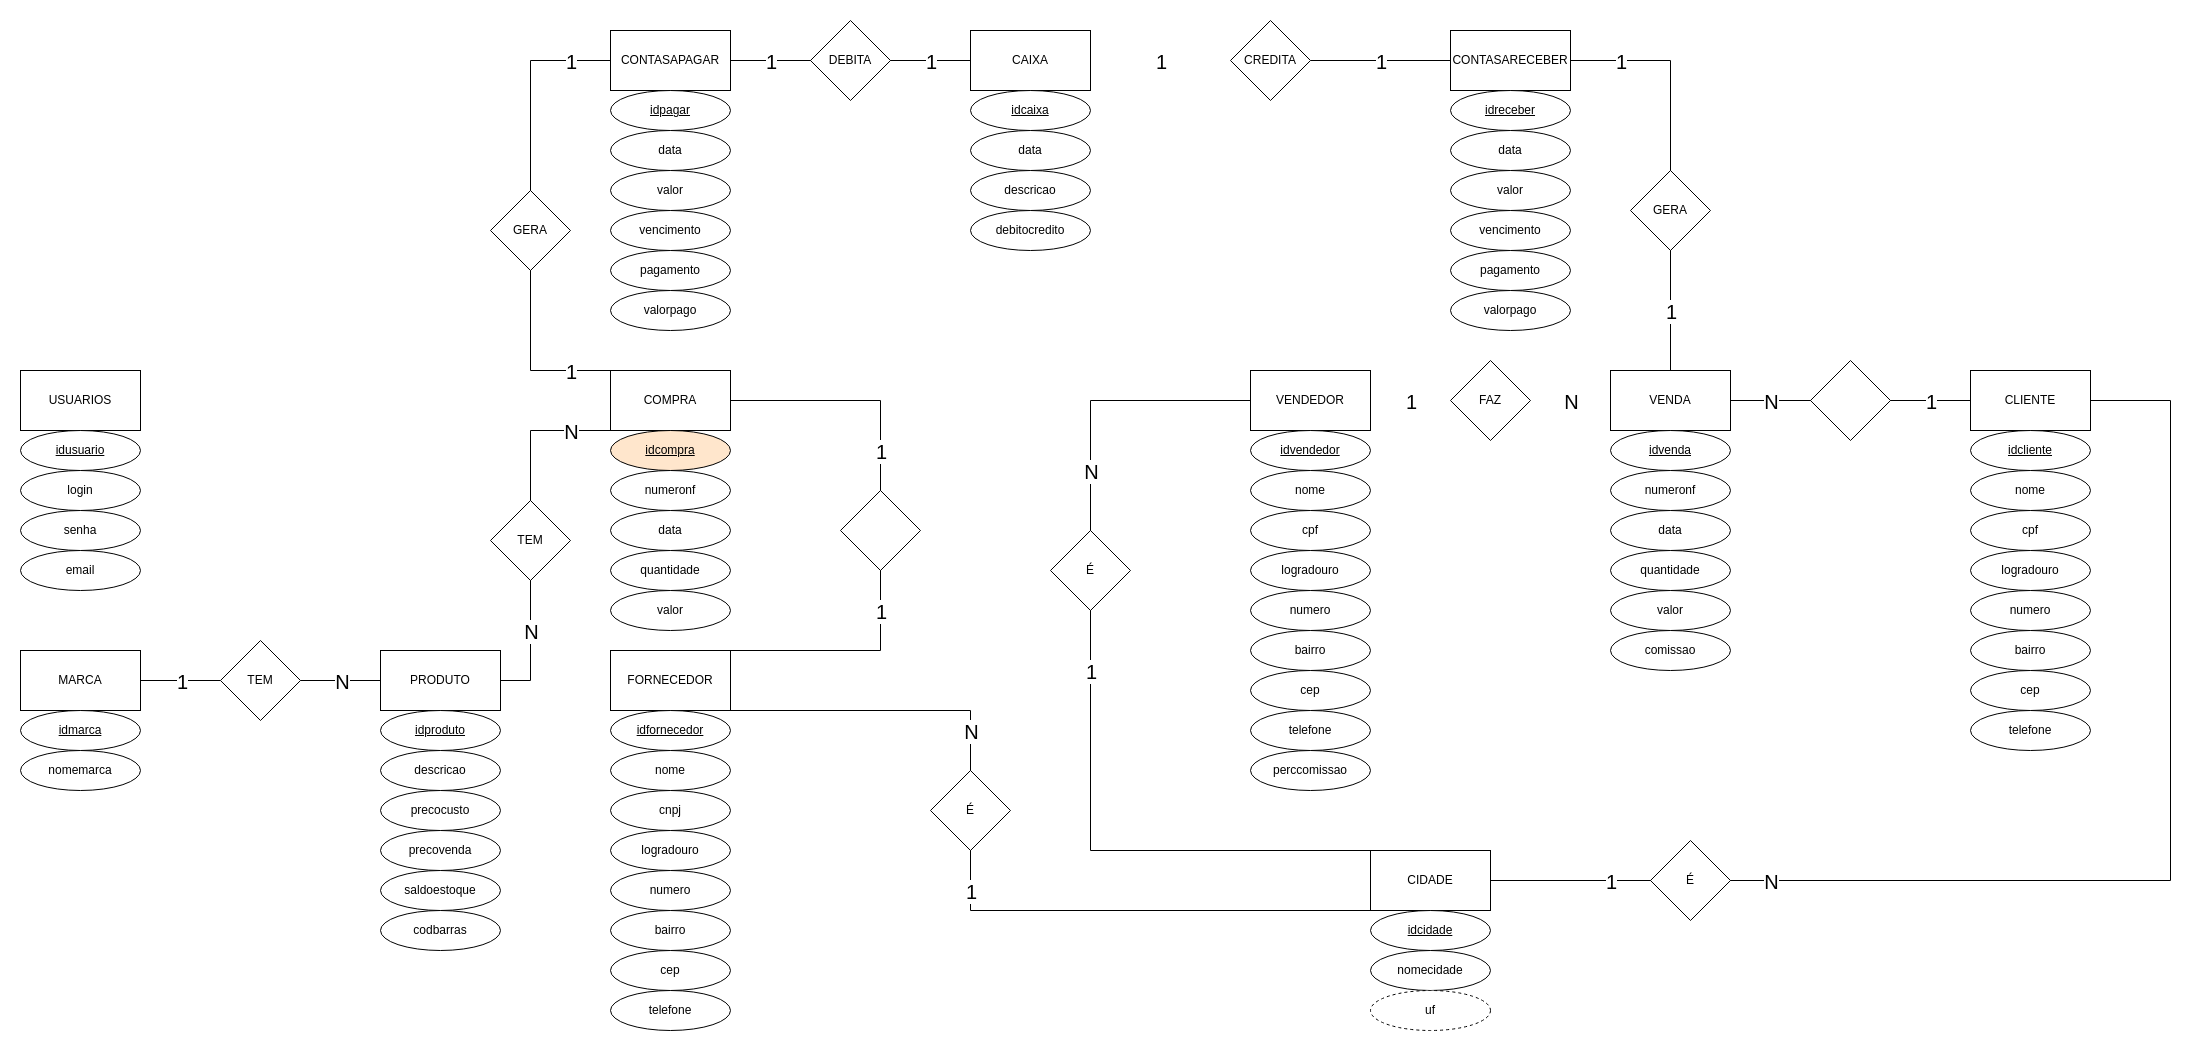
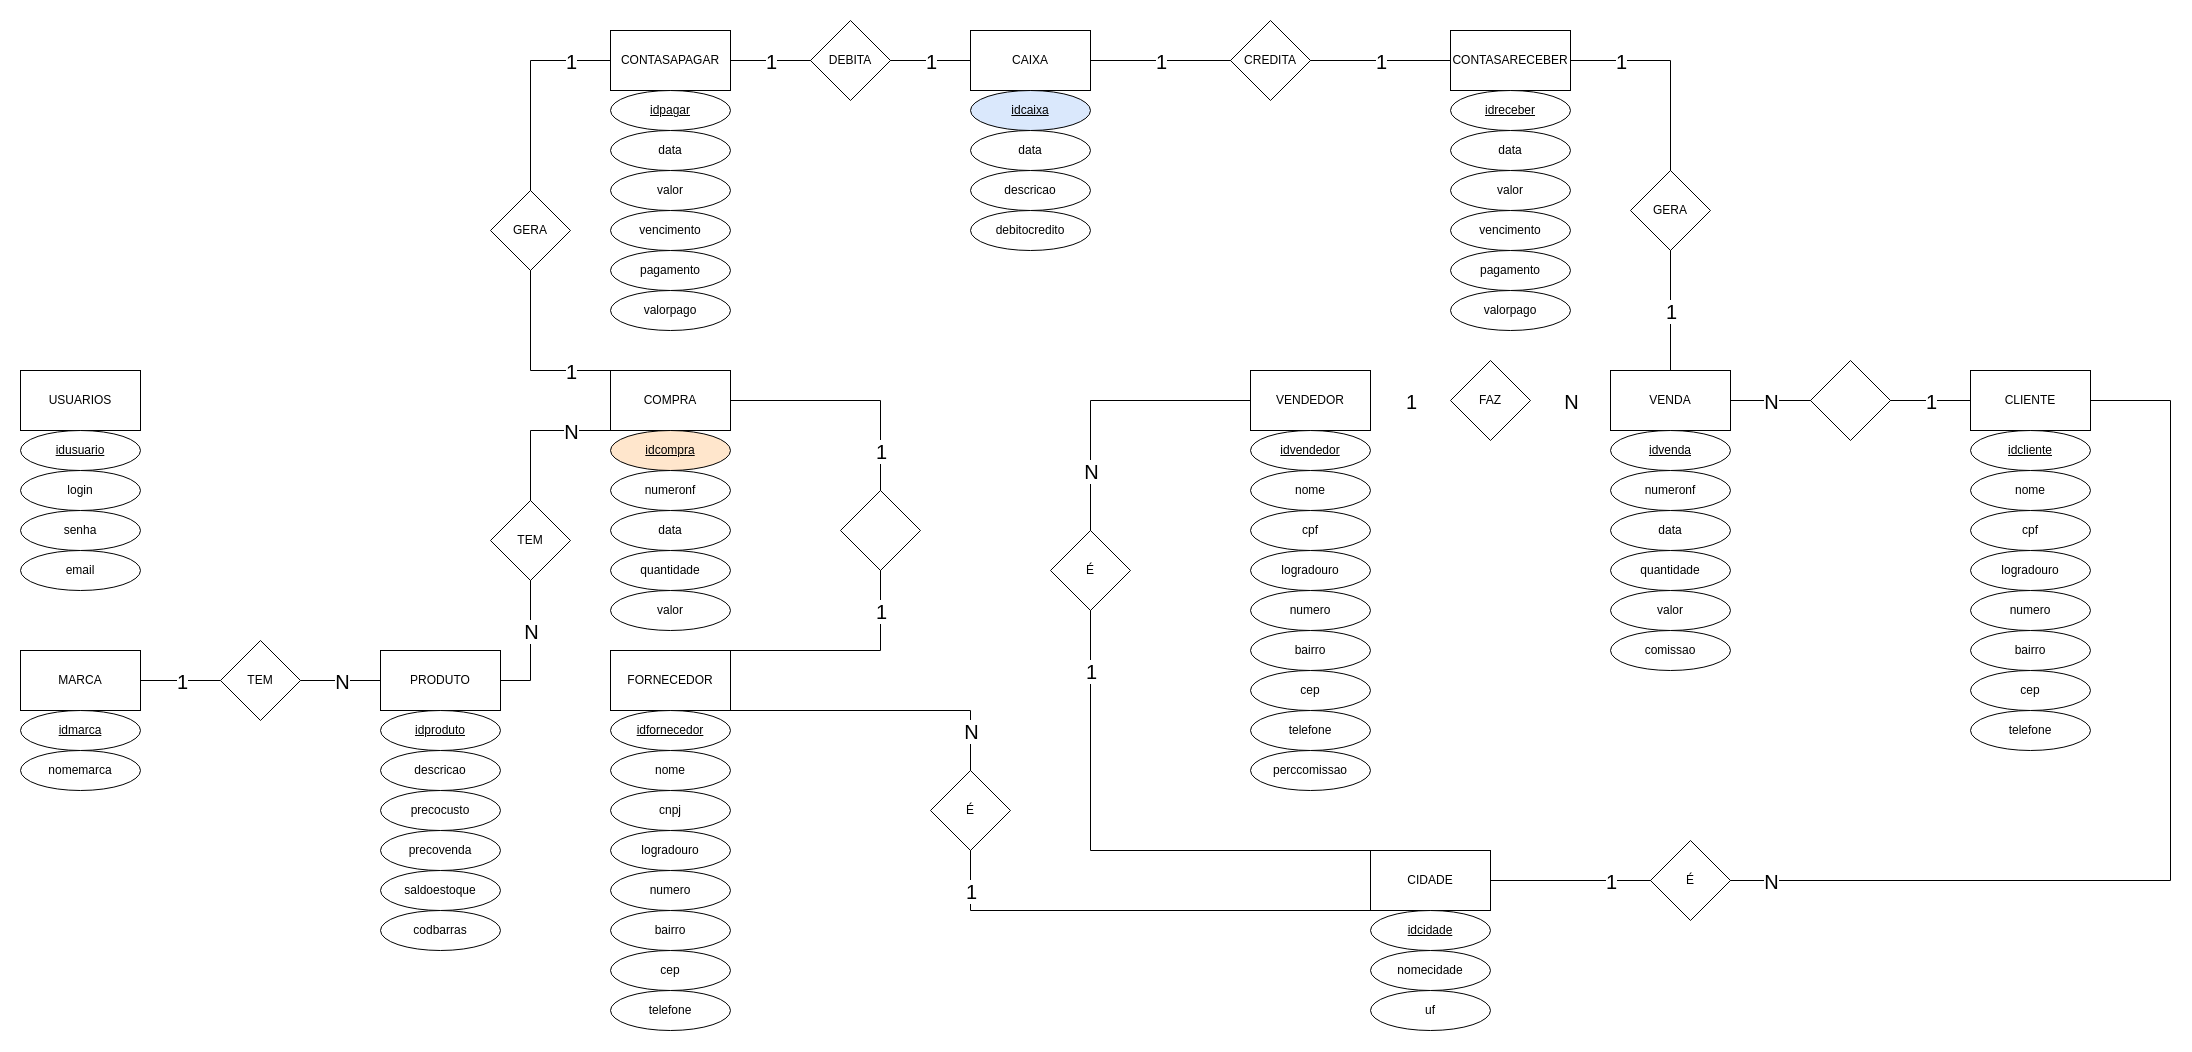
- <mxCell id="22" style="edgeStyle=orthogonalEdgeStyle;rounded=0;orthogonalLoop=1;jettySize=auto;html=1;endArrow=none;endFill=0;fontSize=12;" edge="1" parent="1" source="23" target="124"><mxGeometry relative="1" as="geometry" /></mxCell>
+ <mxCell id="22" style="edgeStyle=orthogonalEdgeStyle;rounded=0;orthogonalLoop=1;jettySize=auto;html=1;entryX=1;entryY=0.5;entryDx=0;entryDy=0;endArrow=none;endFill=0;fontSize=12;" edge="1" parent="1" source="23" target="20"><mxGeometry relative="1" as="geometry" /></mxCell>
- <mxCell id="73" value="&lt;u style=&quot;font-size: 12px;&quot;&gt;idcaixa&lt;/u&gt;" style="ellipse;whiteSpace=wrap;html=1;fontSize=12;" vertex="1" parent="1"><mxGeometry x="970" y="90" width="120" height="40" as="geometry" /></mxCell>
+ <mxCell id="73" value="&lt;u style=&quot;font-size: 12px;&quot;&gt;idcaixa&lt;/u&gt;" style="ellipse;whiteSpace=wrap;html=1;fontSize=12;fillColor=#dae8fc;" vertex="1" parent="1"><mxGeometry x="970" y="90" width="120" height="40" as="geometry" /></mxCell>
- <mxCell id="52" value="uf" style="ellipse;whiteSpace=wrap;html=1;fontSize=12;dashed=1;" vertex="1" parent="1"><mxGeometry x="1370" y="990" width="120" height="40" as="geometry" /></mxCell>
+ <mxCell id="52" value="uf" style="ellipse;whiteSpace=wrap;html=1;fontSize=12;" vertex="1" parent="1"><mxGeometry x="1370" y="990" width="120" height="40" as="geometry" /></mxCell>
